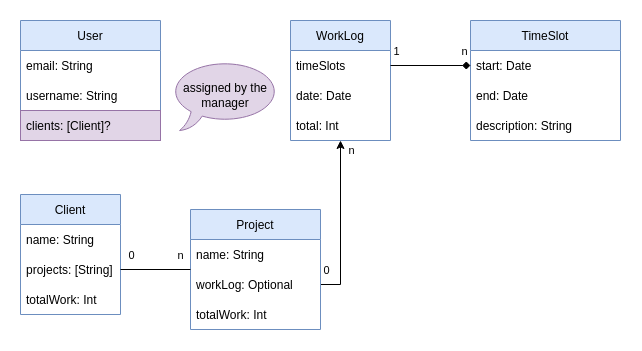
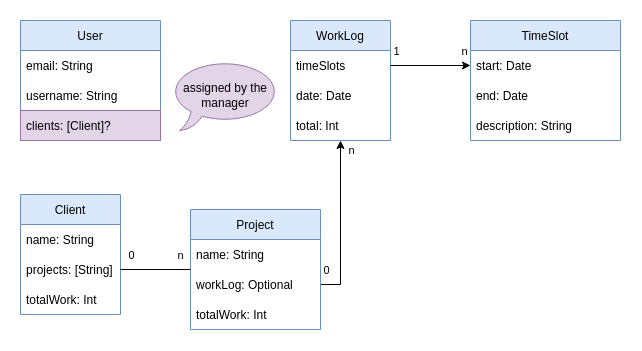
- <mxCell id="10" style="edgeStyle=orthogonalEdgeStyle;rounded=0;orthogonalLoop=1;jettySize=auto;html=1;endArrow=diamond;" edge="1" parent="1" source="7" target="3"><mxGeometry relative="1" as="geometry" /></mxCell>
+ <mxCell id="10" style="edgeStyle=orthogonalEdgeStyle;rounded=0;orthogonalLoop=1;jettySize=auto;html=1;" edge="1" parent="1" source="7" target="3"><mxGeometry relative="1" as="geometry" /></mxCell>
